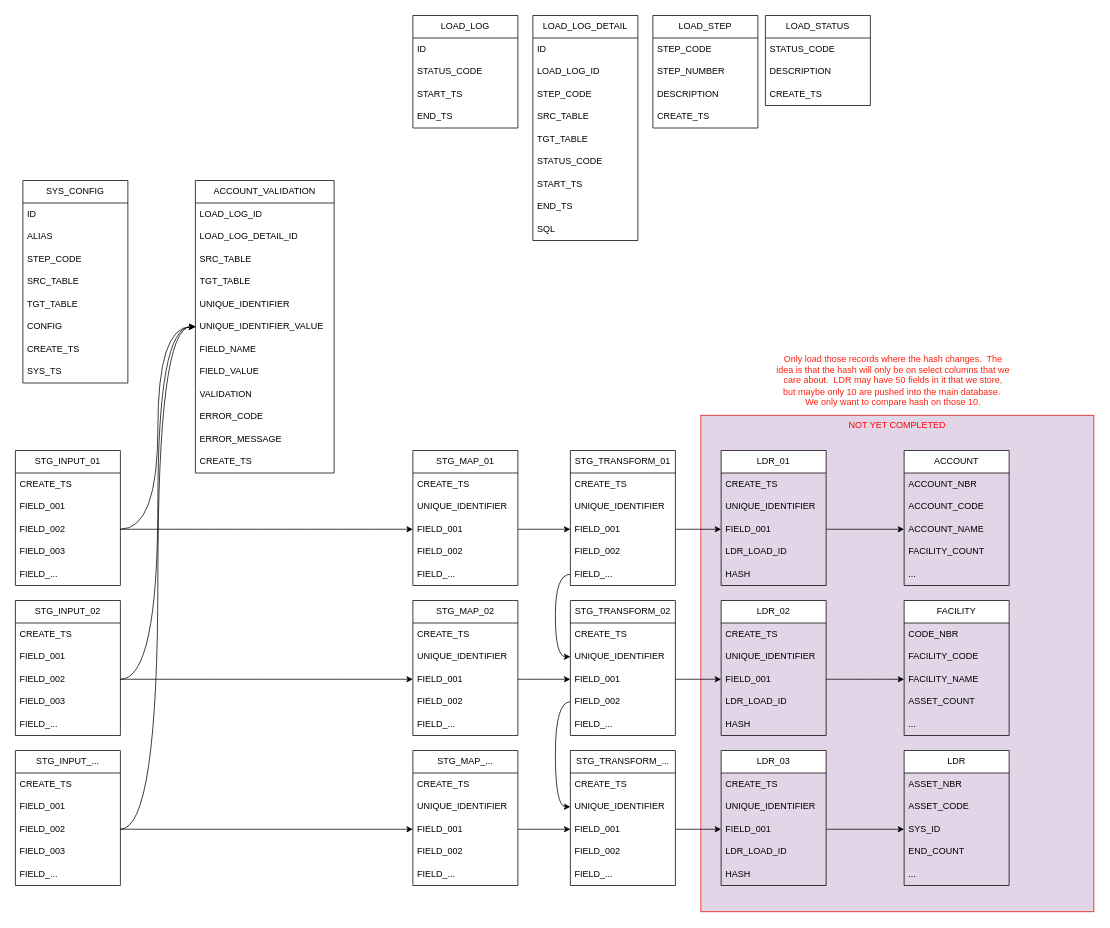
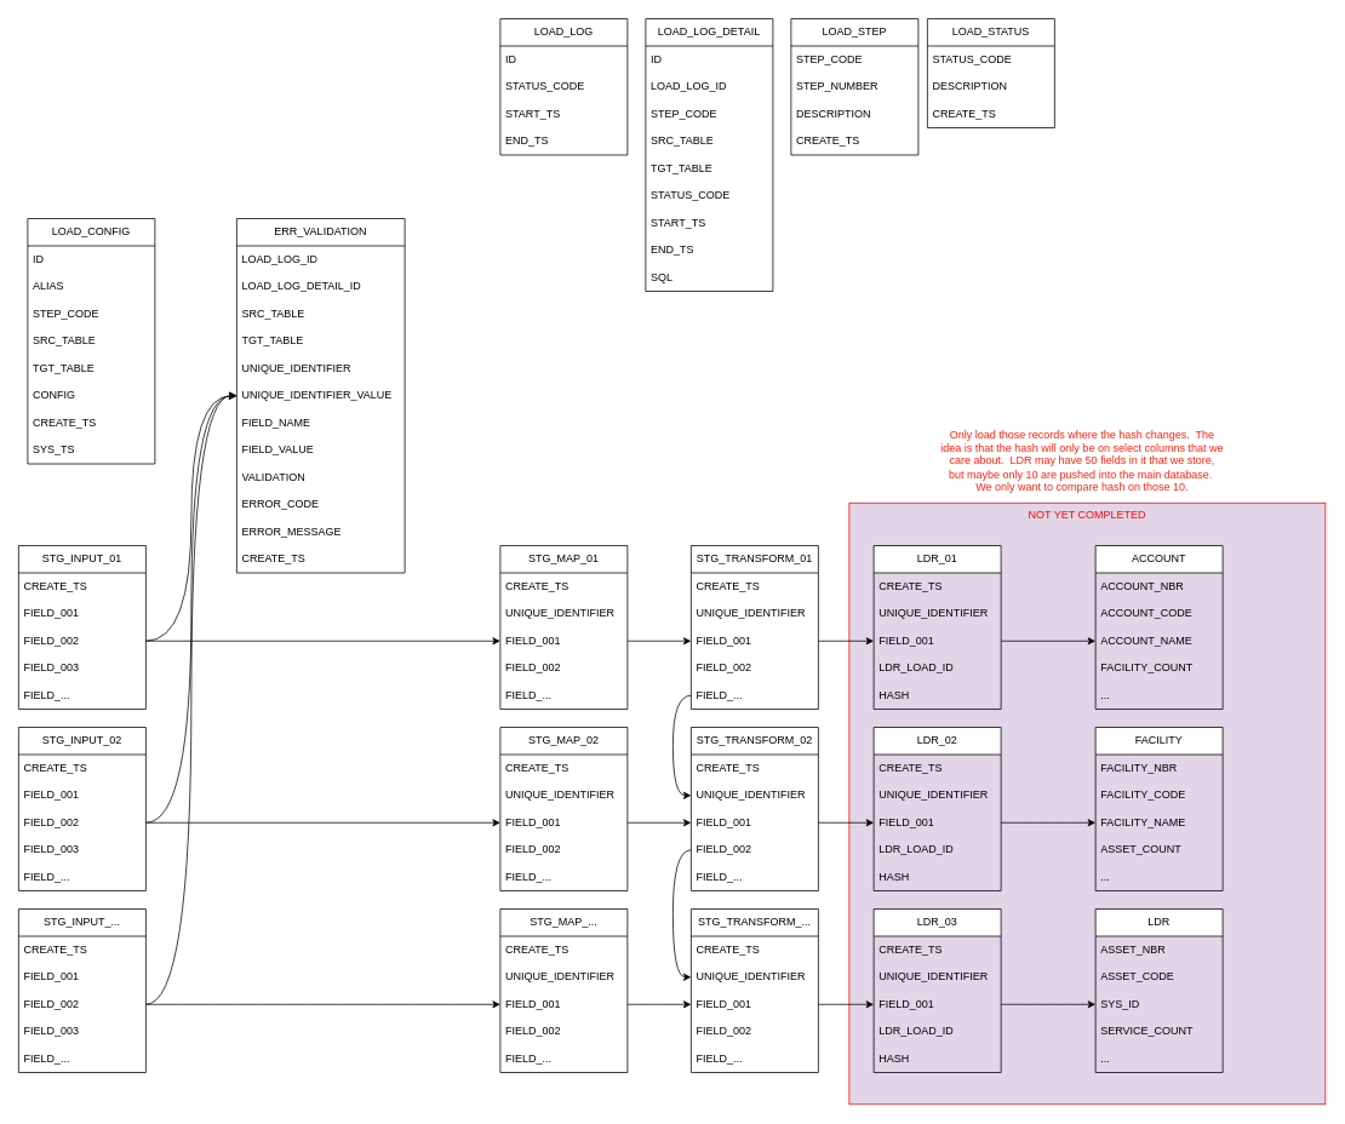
- <mxCell id="76" value="SYS_CONFIG" style="swimlane;fontStyle=0;childLayout=stackLayout;horizontal=1;startSize=30;horizontalStack=0;resizeParent=1;resizeParentMax=0;resizeLast=0;collapsible=1;marginBottom=0;whiteSpace=wrap;html=1;" vertex="1" parent="1"><mxGeometry x="30" y="240" width="140" height="270" as="geometry" /></mxCell>
+ <mxCell id="76" value="LOAD_CONFIG" style="swimlane;fontStyle=0;childLayout=stackLayout;horizontal=1;startSize=30;horizontalStack=0;resizeParent=1;resizeParentMax=0;resizeLast=0;collapsible=1;marginBottom=0;whiteSpace=wrap;html=1;" vertex="1" parent="1"><mxGeometry x="30" y="240" width="140" height="270" as="geometry" /></mxCell>
- <mxCell id="39" value="ACCOUNT_VALIDATION" style="swimlane;fontStyle=0;childLayout=stackLayout;horizontal=1;startSize=30;horizontalStack=0;resizeParent=1;resizeParentMax=0;resizeLast=0;collapsible=1;marginBottom=0;whiteSpace=wrap;html=1;" vertex="1" parent="1"><mxGeometry x="260" y="240" width="185" height="390" as="geometry" /></mxCell>
+ <mxCell id="39" value="ERR_VALIDATION" style="swimlane;fontStyle=0;childLayout=stackLayout;horizontal=1;startSize=30;horizontalStack=0;resizeParent=1;resizeParentMax=0;resizeLast=0;collapsible=1;marginBottom=0;whiteSpace=wrap;html=1;" vertex="1" parent="1"><mxGeometry x="260" y="240" width="185" height="390" as="geometry" /></mxCell>
- <mxCell id="110" value="CODE_NBR" style="text;strokeColor=none;fillColor=none;align=left;verticalAlign=middle;spacingLeft=4;spacingRight=4;overflow=hidden;points=[[0,0.5],[1,0.5]];portConstraint=eastwest;rotatable=0;whiteSpace=wrap;html=1;" vertex="1" parent="109"><mxGeometry y="30" width="140" height="30" as="geometry" /></mxCell>
+ <mxCell id="110" value="FACILITY_NBR" style="text;strokeColor=none;fillColor=none;align=left;verticalAlign=middle;spacingLeft=4;spacingRight=4;overflow=hidden;points=[[0,0.5],[1,0.5]];portConstraint=eastwest;rotatable=0;whiteSpace=wrap;html=1;" vertex="1" parent="109"><mxGeometry y="30" width="140" height="30" as="geometry" /></mxCell>
- <mxCell id="153" value="END_COUNT" style="text;strokeColor=none;fillColor=none;align=left;verticalAlign=middle;spacingLeft=4;spacingRight=4;overflow=hidden;points=[[0,0.5],[1,0.5]];portConstraint=eastwest;rotatable=0;whiteSpace=wrap;html=1;" vertex="1" parent="149"><mxGeometry y="120" width="140" height="30" as="geometry" /></mxCell>
+ <mxCell id="153" value="SERVICE_COUNT" style="text;strokeColor=none;fillColor=none;align=left;verticalAlign=middle;spacingLeft=4;spacingRight=4;overflow=hidden;points=[[0,0.5],[1,0.5]];portConstraint=eastwest;rotatable=0;whiteSpace=wrap;html=1;" vertex="1" parent="149"><mxGeometry y="120" width="140" height="30" as="geometry" /></mxCell>
